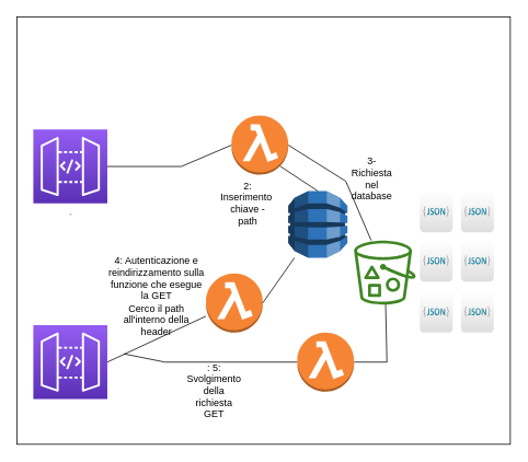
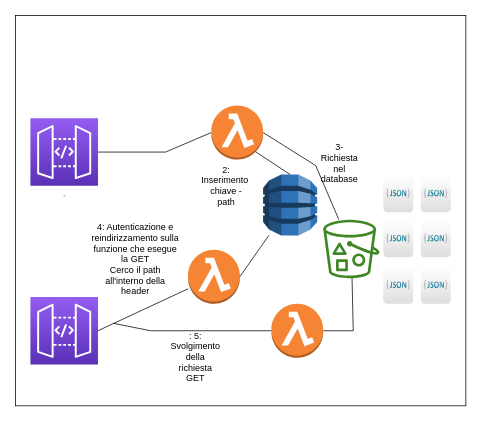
- <mxCell id="20" value="4: Autenticazione e reindirizzamento sulla funzione che esegue la GET&lt;br&gt;Cerco il path all'interno della header" style="text;html=1;strokeColor=none;fillColor=none;align=center;verticalAlign=middle;whiteSpace=wrap;rounded=0;" parent="1" vertex="1"><mxGeometry x="130" y="320" width="120" height="80" as="geometry" /></mxCell>
+ <mxCell id="20" value="4: Autenticazione e reindirizzamento sulla funzione che esegue la GET&lt;br&gt;Cerco il path all'interno della header" style="text;html=1;strokeColor=none;fillColor=none;align=center;verticalAlign=middle;whiteSpace=wrap;rounded=0;" parent="1" vertex="1"><mxGeometry x="120" y="305" width="120" height="80" as="geometry" /></mxCell>
